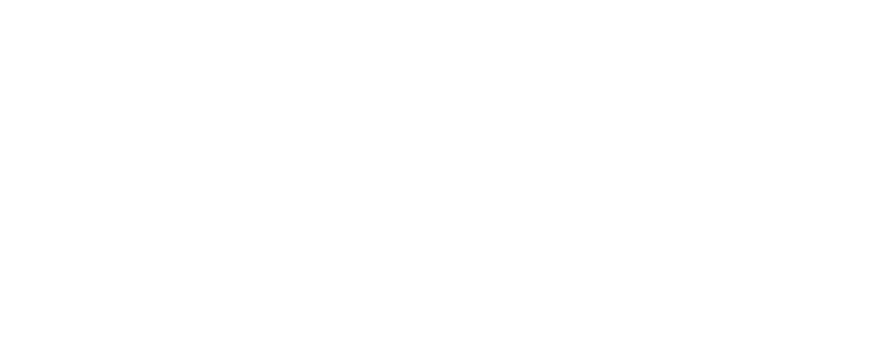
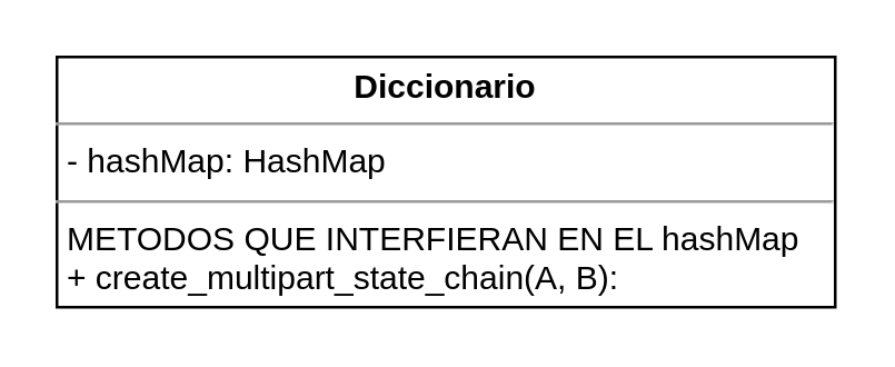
+ <mxCell id="2" value="&lt;p style=&quot;margin: 0px ; margin-top: 4px ; text-align: center&quot;&gt;&lt;b&gt;Diccionario&lt;/b&gt;&lt;/p&gt;&lt;hr size=&quot;1&quot;&gt;&lt;p style=&quot;margin: 0px ; margin-left: 4px&quot;&gt;- hashMap: HashMap&lt;/p&gt;&lt;hr size=&quot;1&quot;&gt;&lt;p style=&quot;margin: 0px ; margin-left: 4px&quot;&gt;METODOS QUE INTERFIERAN EN EL hashMap&lt;/p&gt;&lt;p style=&quot;margin: 0px ; margin-left: 4px&quot;&gt;+ create_multipart_state_chain(A, B):&lt;/p&gt;" style="verticalAlign=top;align=left;overflow=fill;fontSize=12;fontFamily=Helvetica;html=1;" vertex="1" parent="1"><mxGeometry x="20" y="20" width="280" height="90" as="geometry" /></mxCell>
